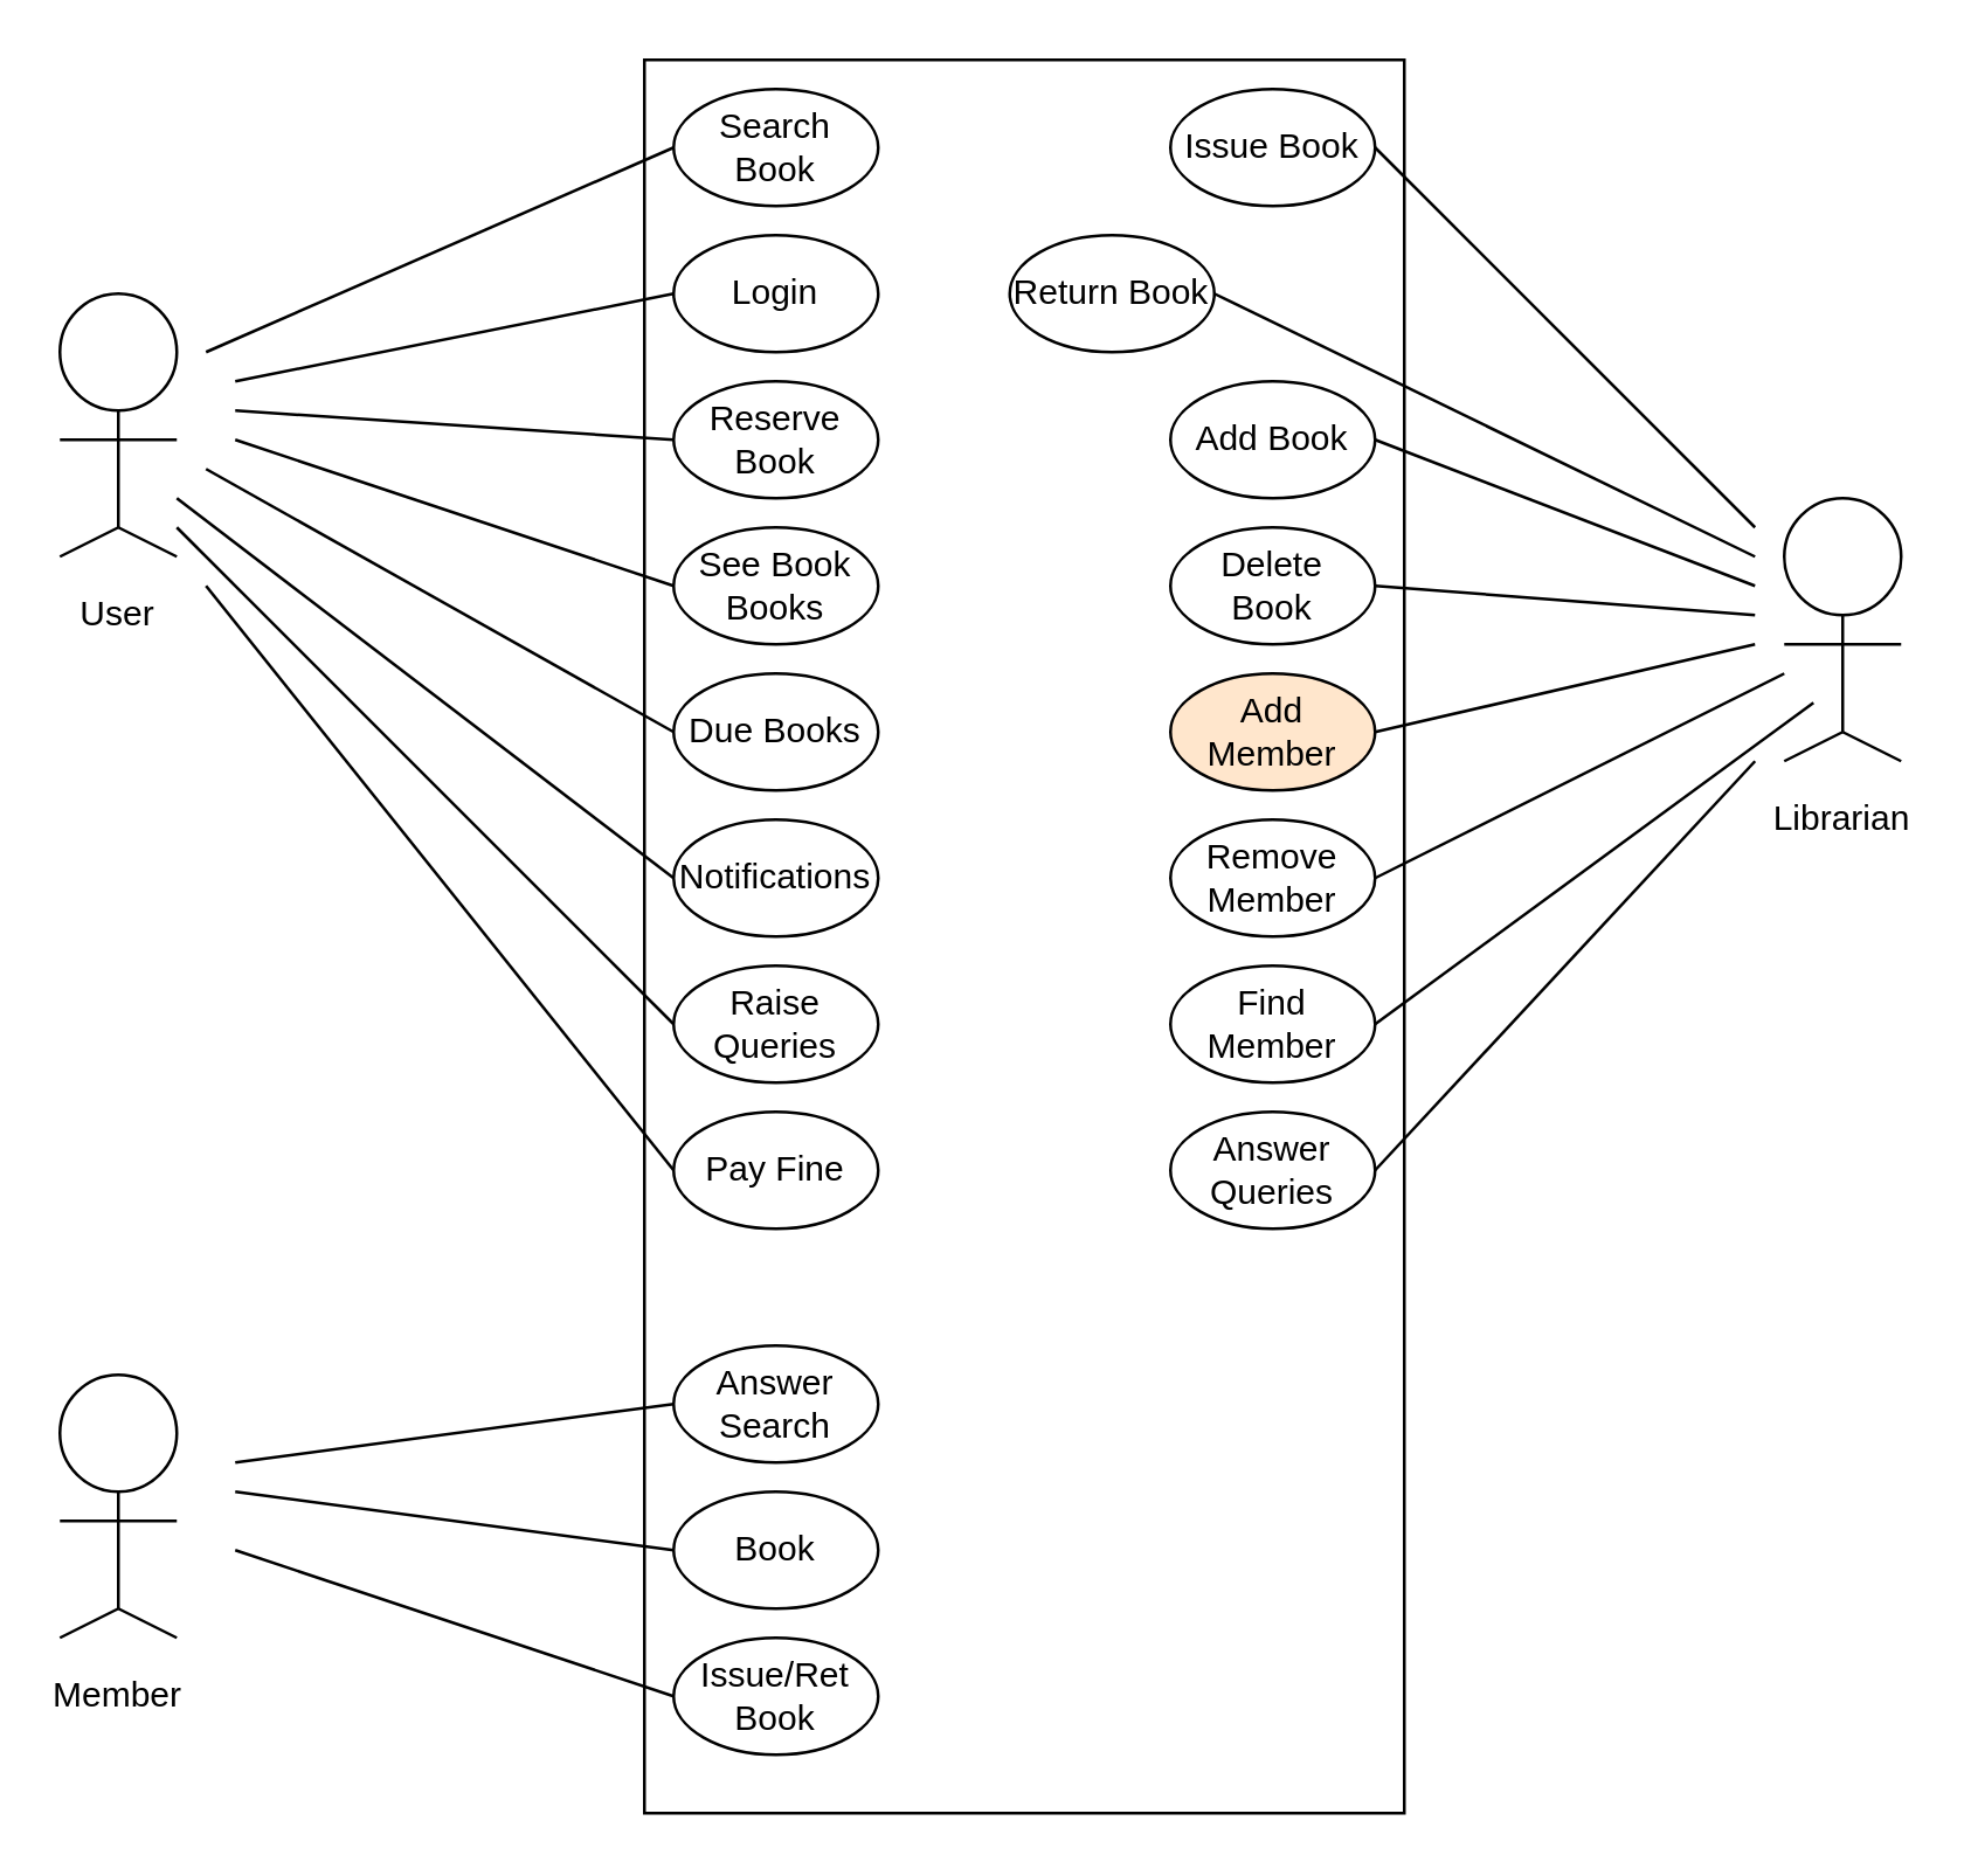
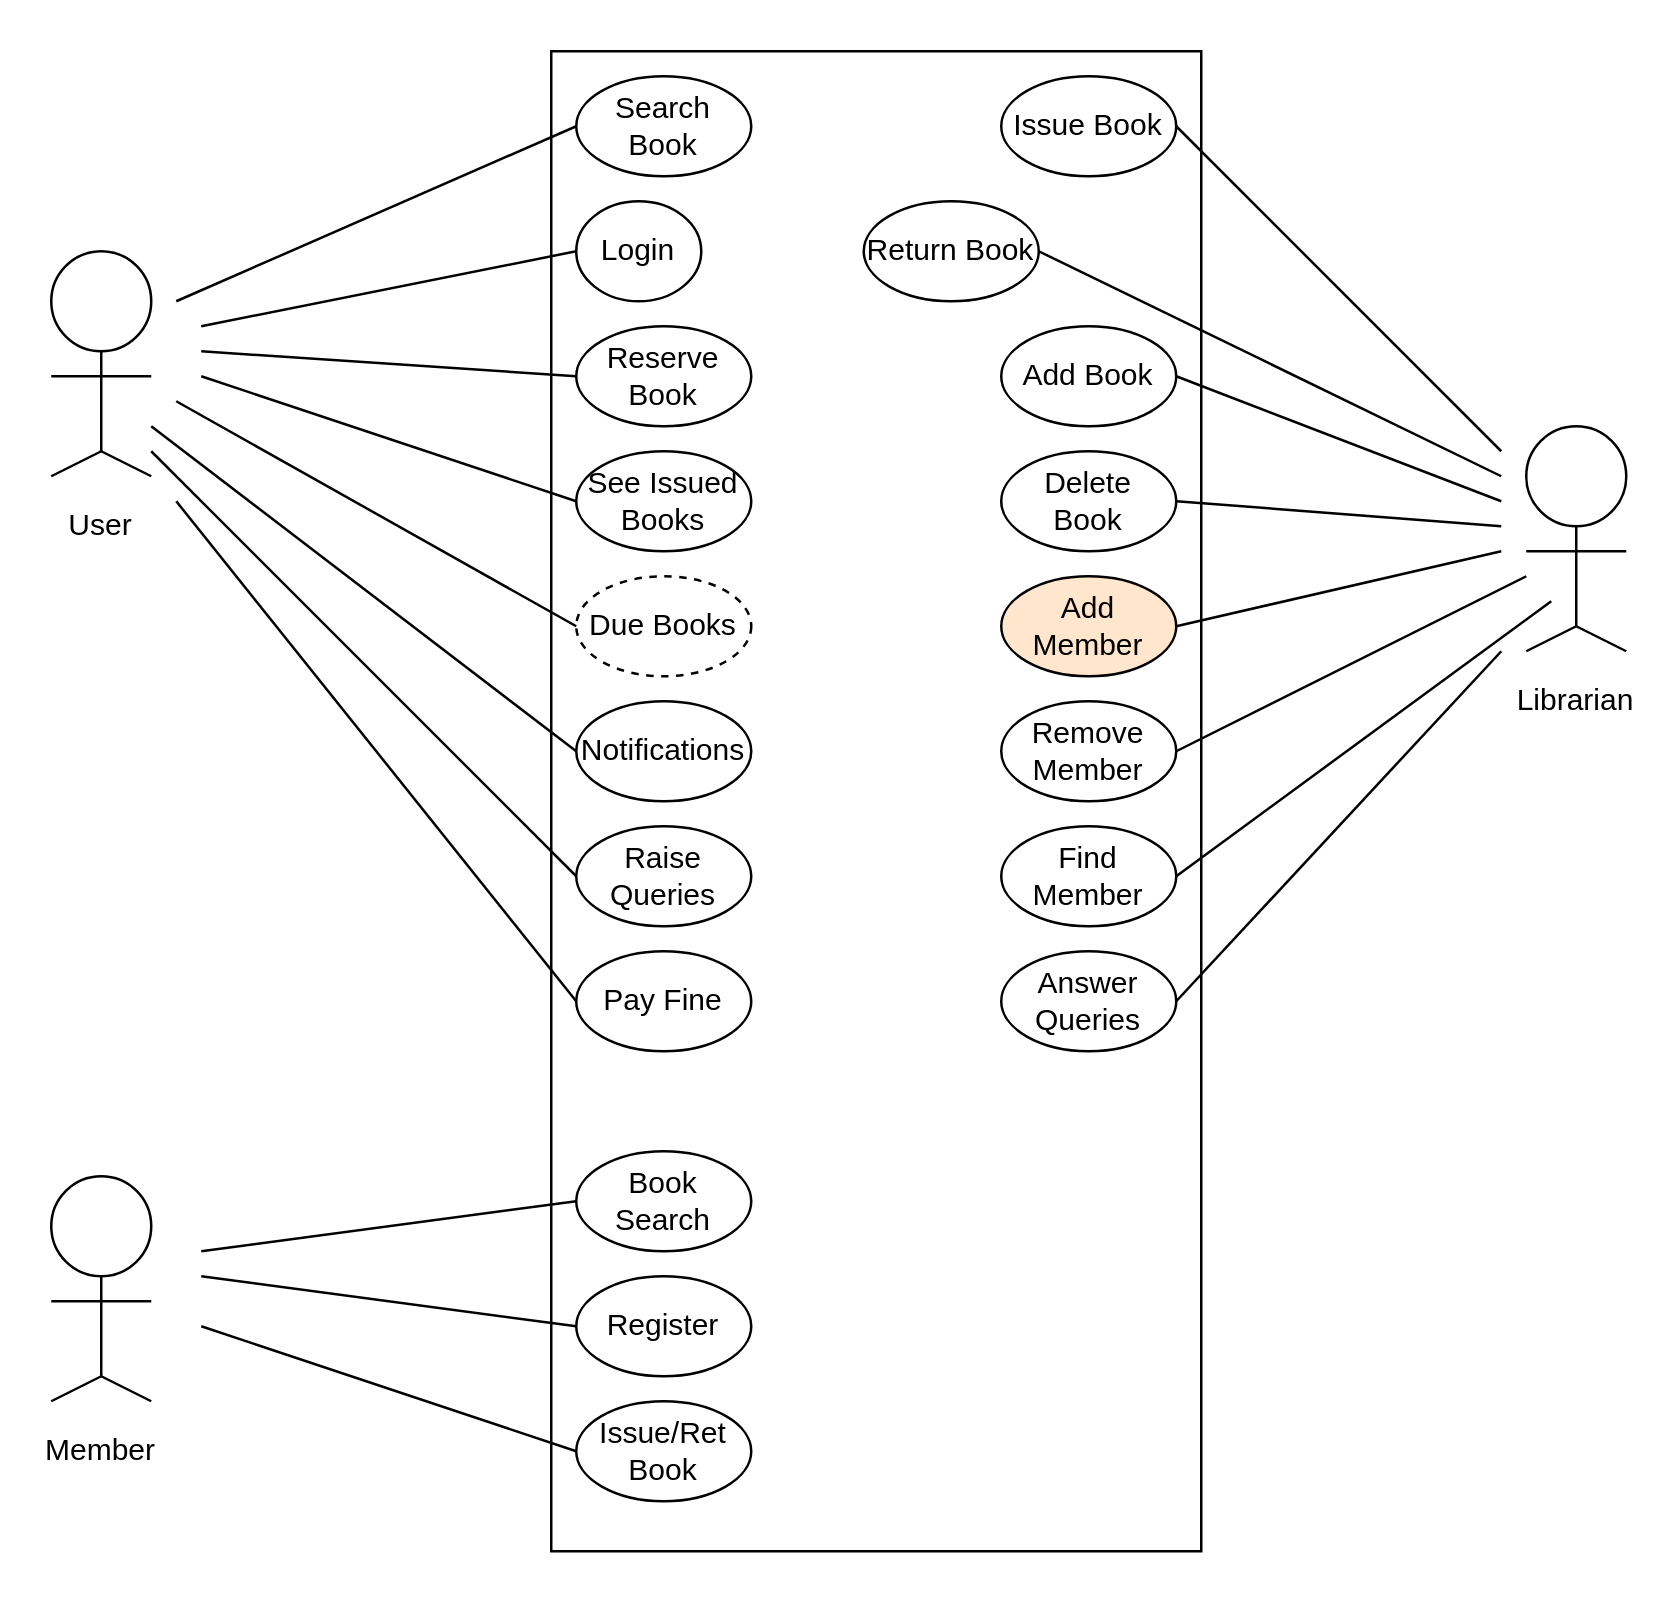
- <mxCell id="10" value="Login" style="ellipse;whiteSpace=wrap;html=1;" vertex="1" parent="1"><mxGeometry x="230" y="80" width="70" height="40" as="geometry" /></mxCell>
+ <mxCell id="10" value="Login" style="ellipse;whiteSpace=wrap;html=1;" vertex="1" parent="1"><mxGeometry x="230" y="80" width="50" height="40" as="geometry" /></mxCell>
- <mxCell id="12" value="&lt;div&gt;See Book&lt;/div&gt;&lt;div&gt;Books&lt;br&gt;&lt;/div&gt;" style="ellipse;whiteSpace=wrap;html=1;" vertex="1" parent="1"><mxGeometry x="230" y="180" width="70" height="40" as="geometry" /></mxCell>
+ <mxCell id="12" value="&lt;div&gt;See Issued&lt;/div&gt;&lt;div&gt;Books&lt;br&gt;&lt;/div&gt;" style="ellipse;whiteSpace=wrap;html=1;" vertex="1" parent="1"><mxGeometry x="230" y="180" width="70" height="40" as="geometry" /></mxCell>
- <mxCell id="13" value="Due Books" style="ellipse;whiteSpace=wrap;html=1;" vertex="1" parent="1"><mxGeometry x="230" y="230" width="70" height="40" as="geometry" /></mxCell>
+ <mxCell id="13" value="Due Books" style="ellipse;whiteSpace=wrap;html=1;dashed=1;" vertex="1" parent="1"><mxGeometry x="230" y="230" width="70" height="40" as="geometry" /></mxCell>
- <mxCell id="17" value="&lt;div&gt;Answer&lt;/div&gt;&lt;div&gt;Search&lt;/div&gt;" style="ellipse;whiteSpace=wrap;html=1;" vertex="1" parent="1"><mxGeometry x="230" y="460" width="70" height="40" as="geometry" /></mxCell>
+ <mxCell id="17" value="&lt;div&gt;Book&lt;/div&gt;&lt;div&gt;Search&lt;/div&gt;" style="ellipse;whiteSpace=wrap;html=1;" vertex="1" parent="1"><mxGeometry x="230" y="460" width="70" height="40" as="geometry" /></mxCell>
- <mxCell id="18" value="Book" style="ellipse;whiteSpace=wrap;html=1;" vertex="1" parent="1"><mxGeometry x="230" y="510" width="70" height="40" as="geometry" /></mxCell>
+ <mxCell id="18" value="Register" style="ellipse;whiteSpace=wrap;html=1;" vertex="1" parent="1"><mxGeometry x="230" y="510" width="70" height="40" as="geometry" /></mxCell>
